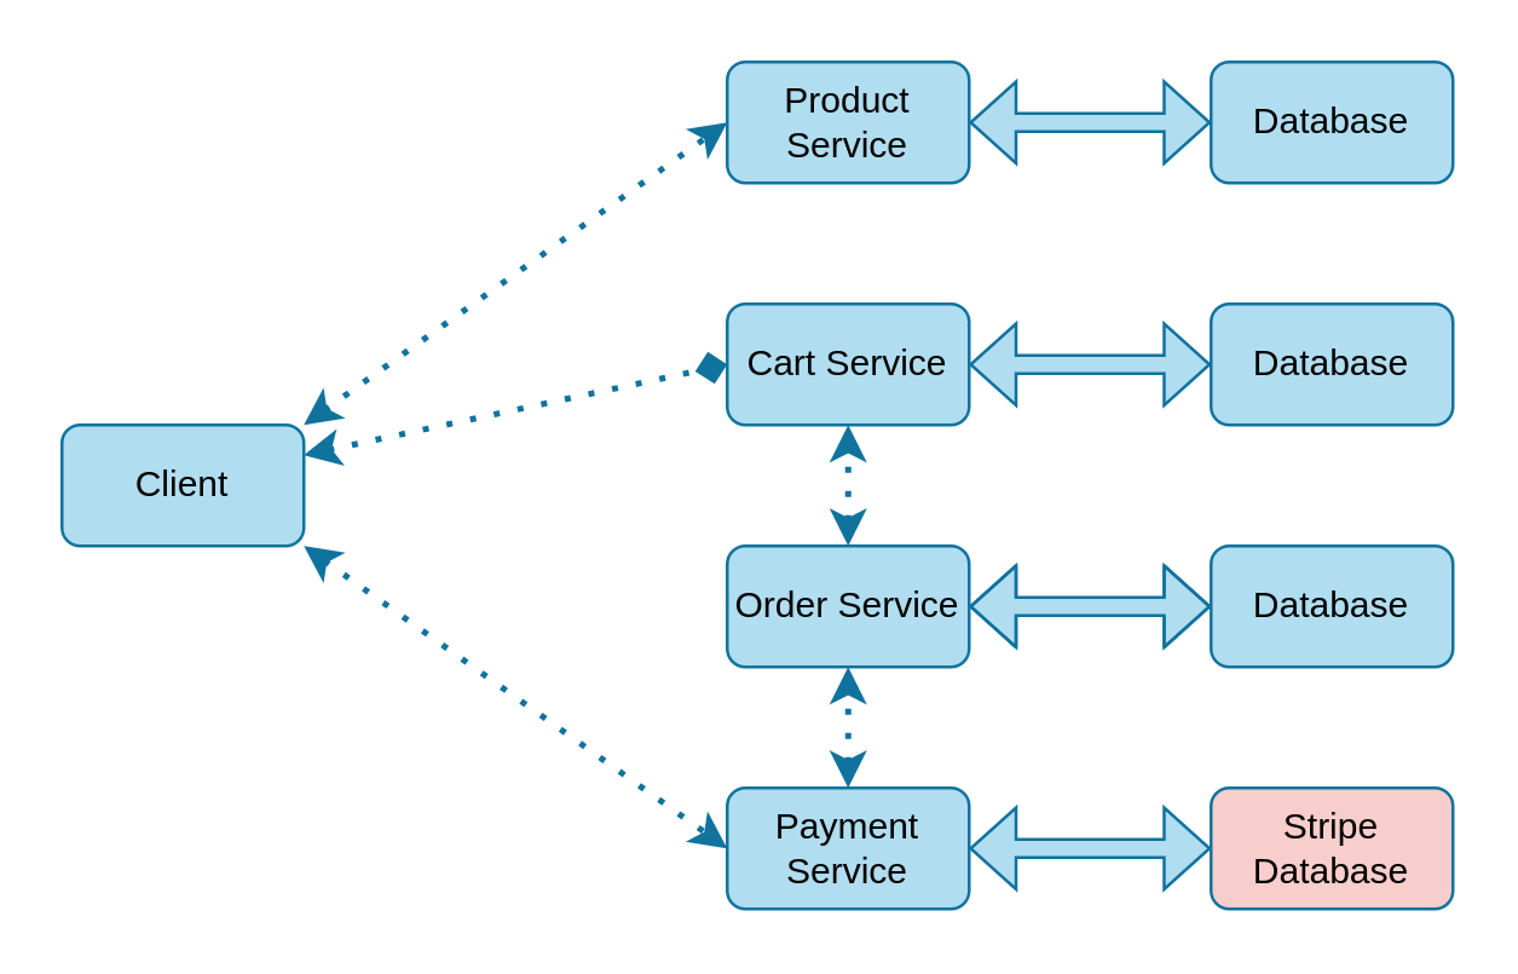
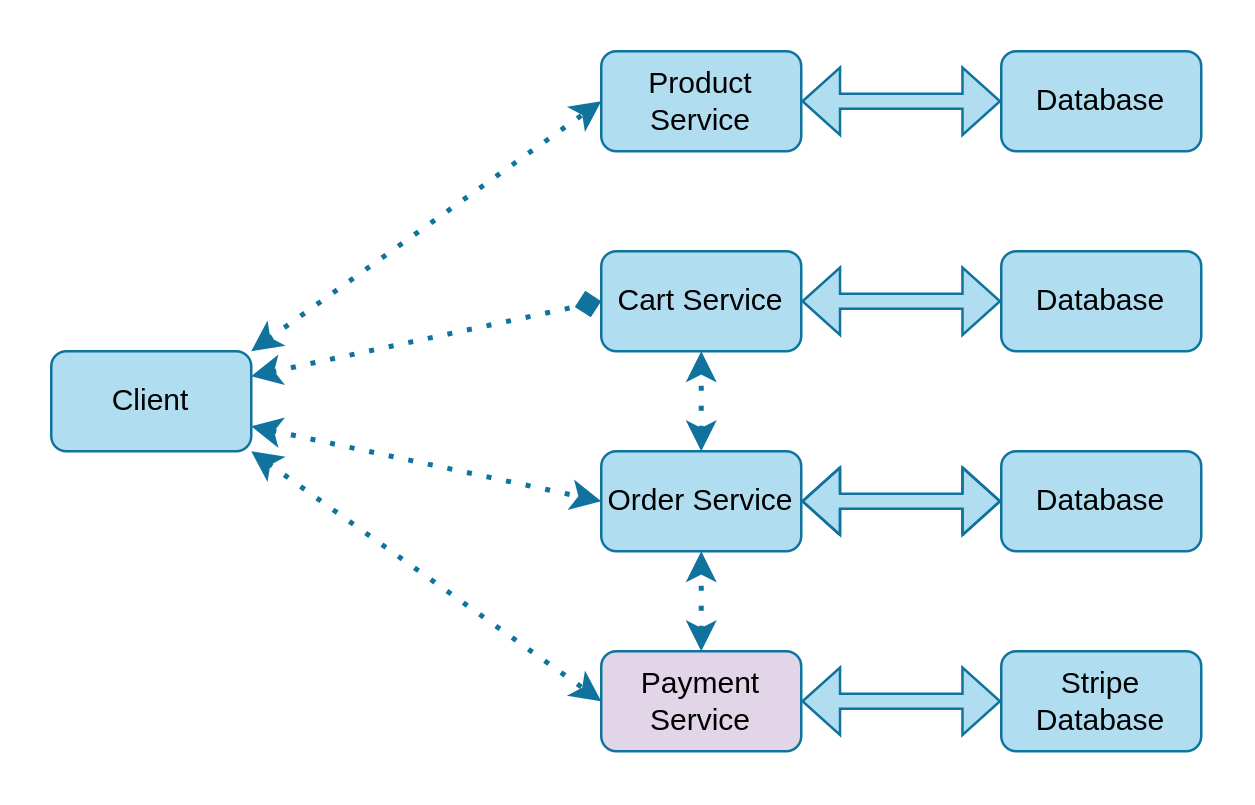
+ <mxCell id="17" value="" style="endArrow=classic;dashed=1;html=1;dashPattern=1 3;strokeWidth=2;rounded=0;exitX=1;exitY=0.75;exitDx=0;exitDy=0;entryX=0;entryY=0.5;entryDx=0;entryDy=0;startArrow=classic;startFill=1;endFill=1;backgroundOutline=0;labelBackgroundColor=none;strokeColor=#10739e;fontColor=default;fillColor=#b1ddf0;" edge="1" parent="1" source="2" target="4"><mxGeometry width="50" height="50" relative="1" as="geometry"><mxPoint x="60" y="185" as="sourcePoint" /><mxPoint x="260" y="60" as="targetPoint" /></mxGeometry></mxCell>
- <mxCell id="6" value="Payment Service" style="rounded=1;whiteSpace=wrap;html=1;backgroundOutline=0;labelBackgroundColor=none;fillColor=#b1ddf0;strokeColor=#10739e;" vertex="1" parent="1"><mxGeometry x="240" y="260" width="80" height="40" as="geometry" /></mxCell>
+ <mxCell id="6" value="Payment Service" style="rounded=1;whiteSpace=wrap;html=1;backgroundOutline=0;labelBackgroundColor=none;fillColor=#e1d5e7;strokeColor=#10739e;" vertex="1" parent="1"><mxGeometry x="240" y="260" width="80" height="40" as="geometry" /></mxCell>
- <mxCell id="10" value="Stripe Database" style="rounded=1;whiteSpace=wrap;html=1;backgroundOutline=0;labelBackgroundColor=none;fillColor=#f8cecc;strokeColor=#10739e;" vertex="1" parent="1"><mxGeometry x="400" y="260" width="80" height="40" as="geometry" /></mxCell>
+ <mxCell id="10" value="Stripe Database" style="rounded=1;whiteSpace=wrap;html=1;backgroundOutline=0;labelBackgroundColor=none;fillColor=#b1ddf0;strokeColor=#10739e;" vertex="1" parent="1"><mxGeometry x="400" y="260" width="80" height="40" as="geometry" /></mxCell>
